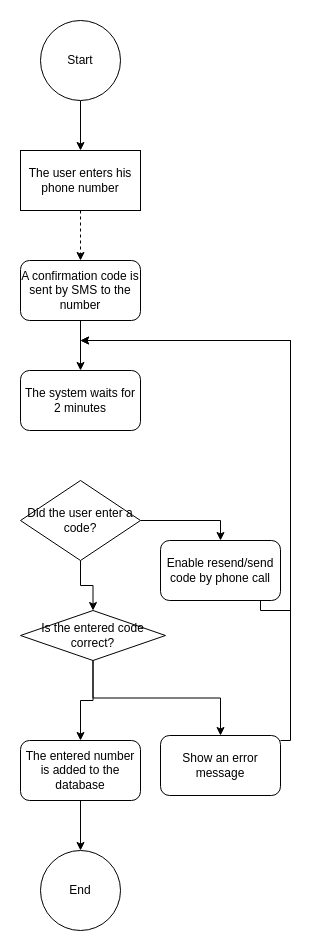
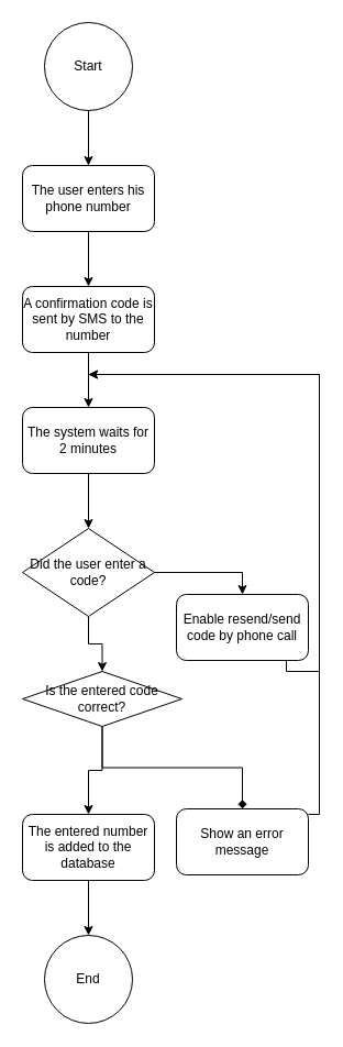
- <mxCell id="6" value="The user enters his phone number" style="whiteSpace=wrap;html=1;rounded=0;" vertex="1" parent="1"><mxGeometry x="20" y="150" width="120" height="60" as="geometry" /></mxCell>
+ <mxCell id="6" value="The user enters his phone number" style="rounded=1;whiteSpace=wrap;html=1;" vertex="1" parent="1"><mxGeometry x="20" y="150" width="120" height="60" as="geometry" /></mxCell>
- <mxCell id="5" style="edgeStyle=orthogonalEdgeStyle;rounded=0;orthogonalLoop=1;jettySize=auto;html=1;dashed=1;" edge="1" parent="1" source="6" target="8"><mxGeometry relative="1" as="geometry" /></mxCell>
+ <mxCell id="5" style="edgeStyle=orthogonalEdgeStyle;rounded=0;orthogonalLoop=1;jettySize=auto;html=1;" edge="1" parent="1" source="6" target="8"><mxGeometry relative="1" as="geometry" /></mxCell>
+ <mxCell id="9" style="edgeStyle=orthogonalEdgeStyle;rounded=0;orthogonalLoop=1;jettySize=auto;html=1;" edge="1" parent="1" source="10" target="13"><mxGeometry relative="1" as="geometry" /></mxCell>
- <mxCell id="19" style="edgeStyle=orthogonalEdgeStyle;rounded=0;orthogonalLoop=1;jettySize=auto;html=1;entryX=0.5;entryY=0;entryDx=0;entryDy=0;" edge="1" parent="1" source="20" target="22"><mxGeometry relative="1" as="geometry" /></mxCell>
+ <mxCell id="19" style="edgeStyle=orthogonalEdgeStyle;rounded=0;orthogonalLoop=1;jettySize=auto;html=1;entryX=0.5;entryY=0;entryDx=0;entryDy=0;endArrow=diamond;" edge="1" parent="1" source="20" target="22"><mxGeometry relative="1" as="geometry" /></mxCell>
